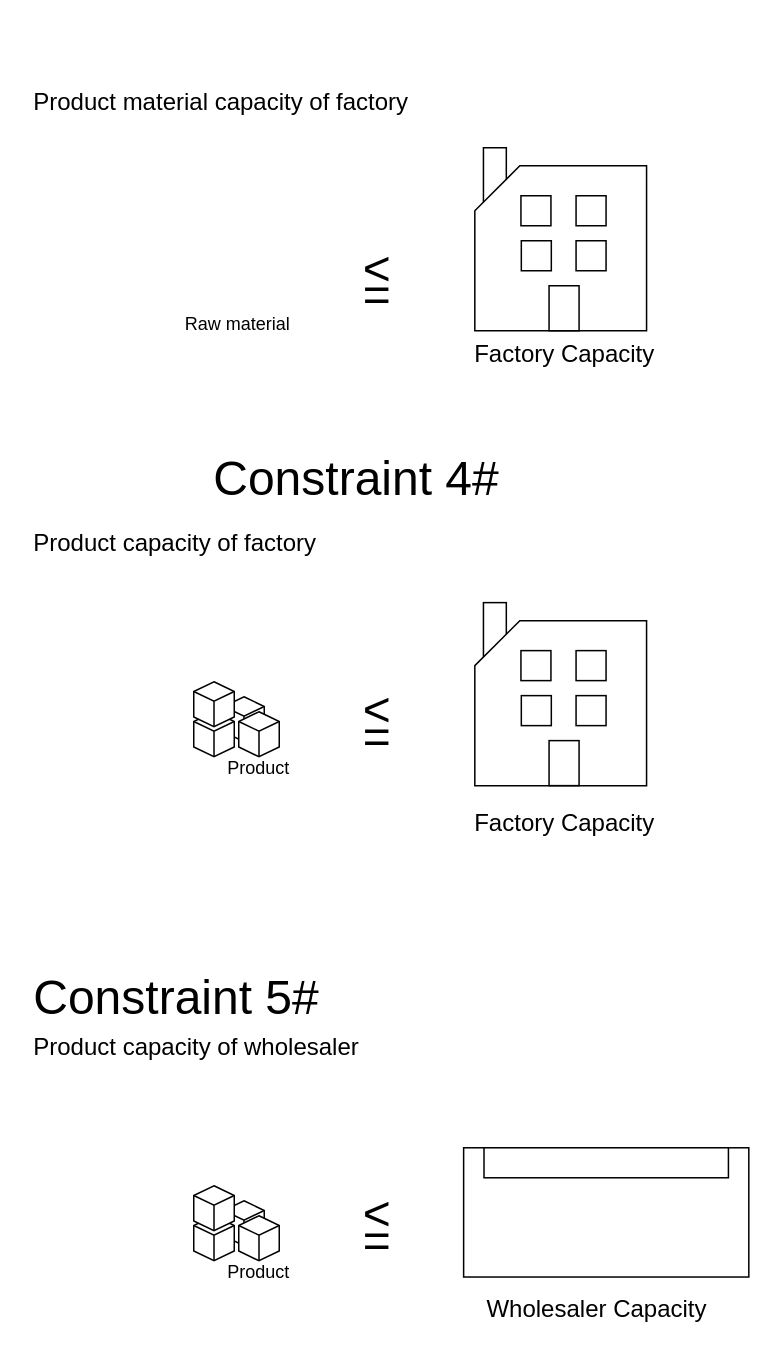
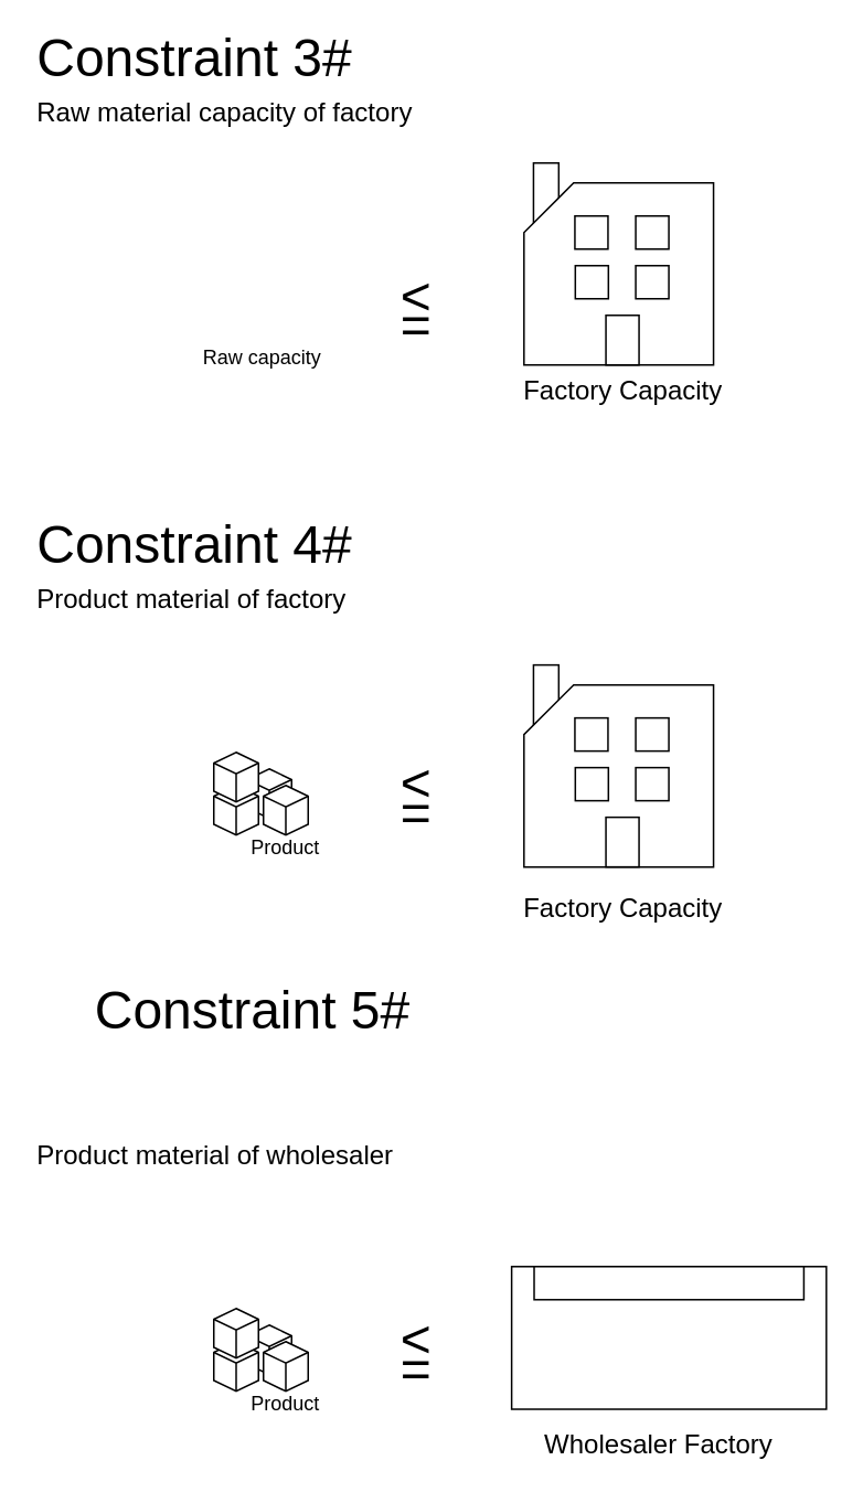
+ <mxCell id="29" value="Constraint 3#" style="text;html=1;strokeColor=none;fillColor=none;align=left;verticalAlign=middle;whiteSpace=wrap;rounded=0;fontSize=32;" parent="1" vertex="1"><mxGeometry x="20" y="20" width="247.25" height="30" as="geometry" /></mxCell>
- <mxCell id="30" value="Product material capacity of factory" style="text;html=1;strokeColor=none;fillColor=none;align=left;verticalAlign=middle;whiteSpace=wrap;rounded=0;fontSize=16;" parent="1" vertex="1"><mxGeometry x="20" y="52" width="387.25" height="30" as="geometry" /></mxCell>
+ <mxCell id="30" value="Raw material capacity of factory" style="text;html=1;strokeColor=none;fillColor=none;align=left;verticalAlign=middle;whiteSpace=wrap;rounded=0;fontSize=16;" parent="1" vertex="1"><mxGeometry x="20" y="52" width="387.25" height="30" as="geometry" /></mxCell>
- <mxCell id="19" value="Raw material" style="text;html=1;strokeColor=none;fillColor=none;align=center;verticalAlign=middle;whiteSpace=wrap;rounded=0;" parent="1" vertex="1"><mxGeometry x="111.69" y="201" width="91.87" height="30" as="geometry" /></mxCell>
+ <mxCell id="19" value="Raw capacity" style="text;html=1;strokeColor=none;fillColor=none;align=center;verticalAlign=middle;whiteSpace=wrap;rounded=0;" parent="1" vertex="1"><mxGeometry x="111.69" y="201" width="91.87" height="30" as="geometry" /></mxCell>
- <mxCell id="7" value="Constraint 4#" style="text;html=1;strokeColor=none;fillColor=none;align=left;verticalAlign=middle;whiteSpace=wrap;rounded=0;fontSize=32;" parent="1" vertex="1"><mxGeometry x="140" y="304" width="247.25" height="30" as="geometry" /></mxCell>
+ <mxCell id="7" value="Constraint 4#" style="text;html=1;strokeColor=none;fillColor=none;align=left;verticalAlign=middle;whiteSpace=wrap;rounded=0;fontSize=32;" parent="1" vertex="1"><mxGeometry x="20" y="314" width="247.25" height="30" as="geometry" /></mxCell>
- <mxCell id="8" value="Product capacity of factory" style="text;html=1;strokeColor=none;fillColor=none;align=left;verticalAlign=middle;whiteSpace=wrap;rounded=0;fontSize=16;" parent="1" vertex="1"><mxGeometry x="20" y="346" width="387.25" height="30" as="geometry" /></mxCell>
+ <mxCell id="8" value="Product material of factory" style="text;html=1;strokeColor=none;fillColor=none;align=left;verticalAlign=middle;whiteSpace=wrap;rounded=0;fontSize=16;" parent="1" vertex="1"><mxGeometry x="20" y="346" width="387.25" height="30" as="geometry" /></mxCell>
- <mxCell id="42" value="Constraint 5#" style="text;html=1;strokeColor=none;fillColor=none;align=left;verticalAlign=middle;whiteSpace=wrap;rounded=0;fontSize=32;" parent="1" vertex="1"><mxGeometry x="20" y="650" width="247.25" height="30" as="geometry" /></mxCell>
+ <mxCell id="42" value="Constraint 5#" style="text;html=1;strokeColor=none;fillColor=none;align=left;verticalAlign=middle;whiteSpace=wrap;rounded=0;fontSize=32;" parent="1" vertex="1"><mxGeometry x="55" y="595" width="247.25" height="30" as="geometry" /></mxCell>
- <mxCell id="43" value="Product capacity of wholesaler" style="text;html=1;strokeColor=none;fillColor=none;align=left;verticalAlign=middle;whiteSpace=wrap;rounded=0;fontSize=16;" parent="1" vertex="1"><mxGeometry x="20" y="682" width="387.25" height="30" as="geometry" /></mxCell>
+ <mxCell id="43" value="Product material of wholesaler" style="text;html=1;strokeColor=none;fillColor=none;align=left;verticalAlign=middle;whiteSpace=wrap;rounded=0;fontSize=16;" parent="1" vertex="1"><mxGeometry x="20" y="682" width="387.25" height="30" as="geometry" /></mxCell>
- <mxCell id="49" value="Wholesaler Capacity" style="text;html=1;strokeColor=none;fillColor=none;align=center;verticalAlign=middle;whiteSpace=wrap;rounded=0;fontSize=16;" parent="47" vertex="1"><mxGeometry x="27.538" y="94.778" width="178.997" height="25.842" as="geometry" /></mxCell>
+ <mxCell id="49" value="Wholesaler Factory" style="text;html=1;strokeColor=none;fillColor=none;align=center;verticalAlign=middle;whiteSpace=wrap;rounded=0;fontSize=16;" parent="47" vertex="1"><mxGeometry x="27.538" y="94.778" width="178.997" height="25.842" as="geometry" /></mxCell>
